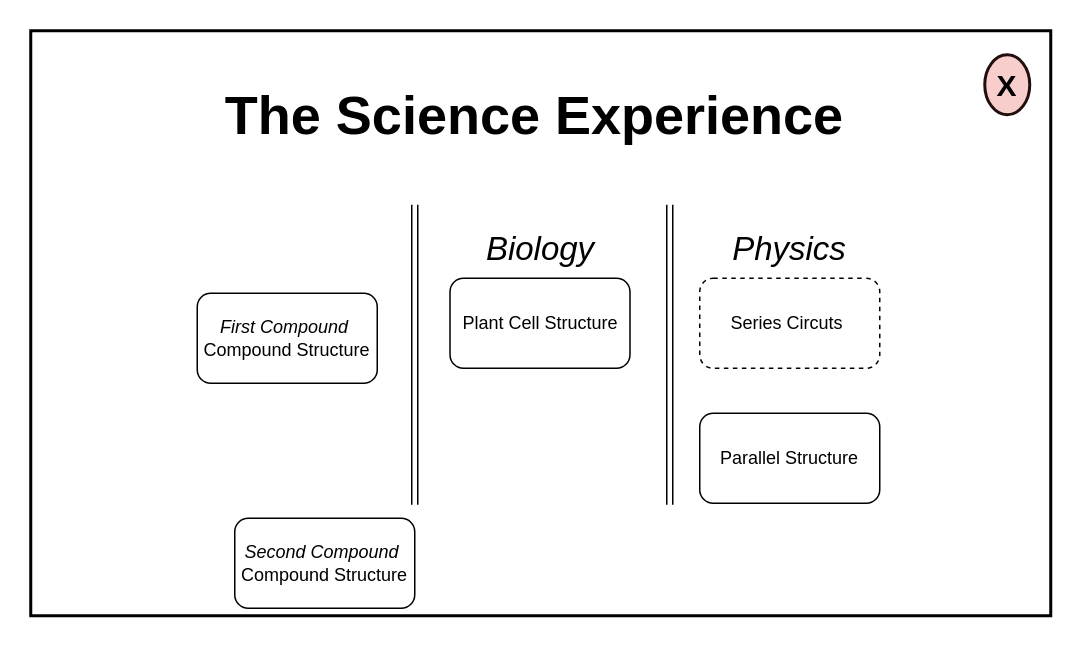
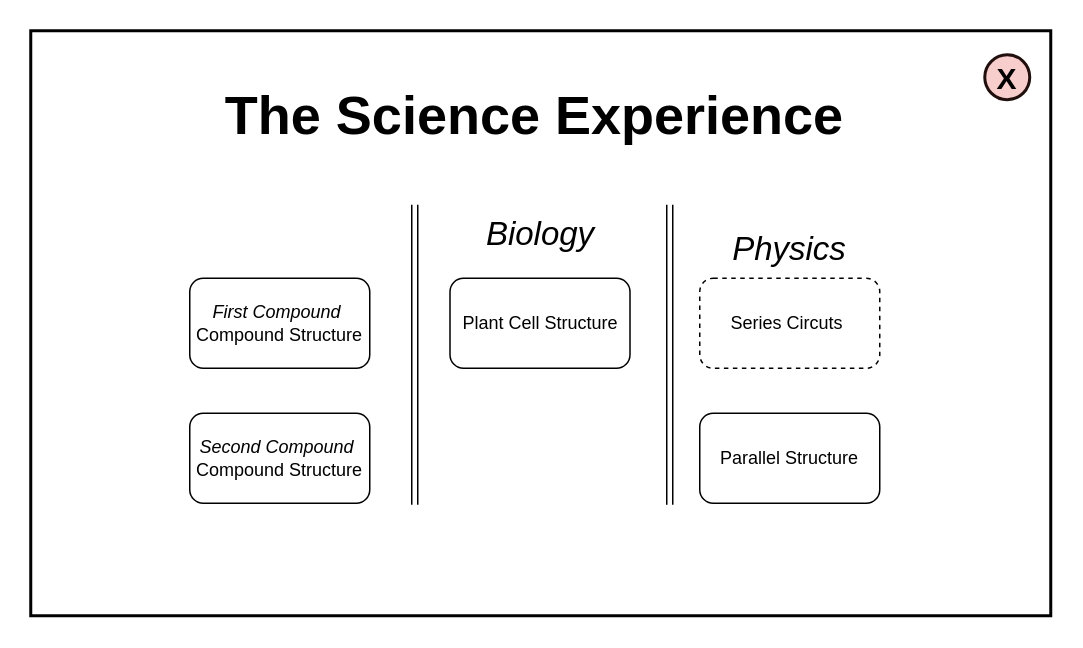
- <mxCell id="13" value="&lt;b&gt;&lt;font style=&quot;font-size: 20px&quot;&gt;X&lt;/font&gt;&lt;/b&gt;" style="ellipse;whiteSpace=wrap;html=1;aspect=fixed;strokeColor=#210F0E;strokeWidth=2;fillColor=#f8cecc;" vertex="1" parent="1"><mxGeometry x="656" y="36" width="30" height="40" as="geometry" /></mxCell>
+ <mxCell id="13" value="&lt;b&gt;&lt;font style=&quot;font-size: 20px&quot;&gt;X&lt;/font&gt;&lt;/b&gt;" style="ellipse;whiteSpace=wrap;html=1;aspect=fixed;strokeColor=#210F0E;strokeWidth=2;fillColor=#f8cecc;" vertex="1" parent="1"><mxGeometry x="656" y="36" width="30" height="30" as="geometry" /></mxCell>
- <mxCell id="11" value="&lt;font style=&quot;font-size: 22px&quot;&gt;&lt;i&gt;Biology&lt;/i&gt;&lt;/font&gt;" style="text;html=1;strokeColor=none;fillColor=none;align=center;verticalAlign=middle;whiteSpace=wrap;rounded=0;" vertex="1" parent="1"><mxGeometry x="305" y="156" width="110" height="20" as="geometry" /></mxCell>
+ <mxCell id="11" value="&lt;font style=&quot;font-size: 22px&quot;&gt;&lt;i&gt;Biology&lt;/i&gt;&lt;/font&gt;" style="text;html=1;strokeColor=none;fillColor=none;align=center;verticalAlign=middle;whiteSpace=wrap;rounded=0;" vertex="1" parent="1"><mxGeometry x="305" y="146" width="110" height="20" as="geometry" /></mxCell>
- <mxCell id="3" value="&lt;i&gt;First Compound&lt;/i&gt;&amp;nbsp;&lt;br&gt;Compound Structure" style="rounded=1;whiteSpace=wrap;html=1;" vertex="1" parent="1"><mxGeometry x="131" y="195" width="120" height="60" as="geometry" /></mxCell>
+ <mxCell id="3" value="&lt;i&gt;First Compound&lt;/i&gt;&amp;nbsp;&lt;br&gt;Compound Structure" style="rounded=1;whiteSpace=wrap;html=1;" vertex="1" parent="1"><mxGeometry x="126" y="185" width="120" height="60" as="geometry" /></mxCell>
- <mxCell id="6" value="&lt;i style=&quot;white-space: normal&quot;&gt;Second Compound&lt;/i&gt;&lt;span style=&quot;white-space: normal&quot;&gt;&amp;nbsp;&lt;/span&gt;&lt;br style=&quot;white-space: normal&quot;&gt;&lt;span style=&quot;white-space: normal&quot;&gt;Compound Structure&lt;/span&gt;" style="rounded=1;whiteSpace=wrap;html=1;" vertex="1" parent="1"><mxGeometry x="156" y="345" width="120" height="60" as="geometry" /></mxCell>
+ <mxCell id="6" value="&lt;i style=&quot;white-space: normal&quot;&gt;Second Compound&lt;/i&gt;&lt;span style=&quot;white-space: normal&quot;&gt;&amp;nbsp;&lt;/span&gt;&lt;br style=&quot;white-space: normal&quot;&gt;&lt;span style=&quot;white-space: normal&quot;&gt;Compound Structure&lt;/span&gt;" style="rounded=1;whiteSpace=wrap;html=1;" vertex="1" parent="1"><mxGeometry x="126" y="275" width="120" height="60" as="geometry" /></mxCell>
